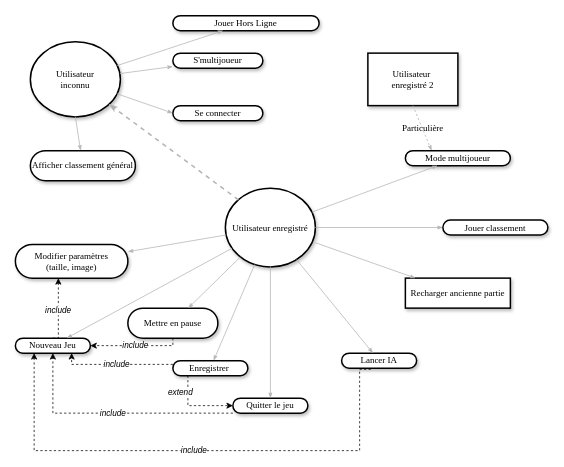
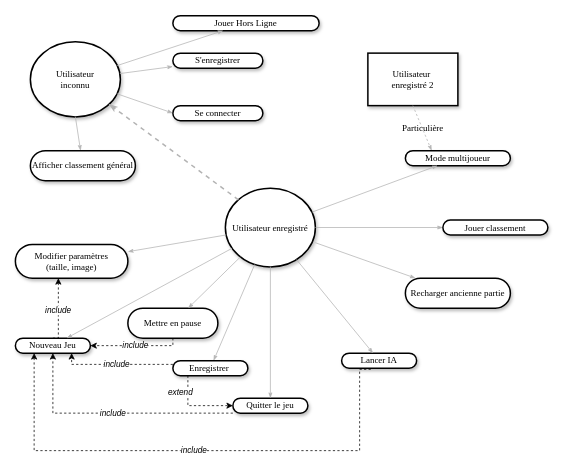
- <mxCell id="2" value="&lt;span&gt;S'multijoueur&lt;/span&gt;" style="whiteSpace=wrap;html=1;rounded=1;shadow=1;comic=0;labelBackgroundColor=none;strokeWidth=2;fontFamily=Verdana;fontSize=12;align=center;arcSize=50;" parent="1" vertex="1"><mxGeometry x="230" y="70" width="120" height="20" as="geometry" /></mxCell>
+ <mxCell id="2" value="&lt;span&gt;S'enregistrer&lt;/span&gt;" style="whiteSpace=wrap;html=1;rounded=1;shadow=1;comic=0;labelBackgroundColor=none;strokeWidth=2;fontFamily=Verdana;fontSize=12;align=center;arcSize=50;" parent="1" vertex="1"><mxGeometry x="230" y="70" width="120" height="20" as="geometry" /></mxCell>
- <mxCell id="29" value="Recharger ancienne partie" style="whiteSpace=wrap;html=1;shadow=1;comic=0;labelBackgroundColor=none;strokeWidth=2;fontFamily=Verdana;fontSize=12;align=center;arcSize=50;rounded=0;" parent="1" vertex="1"><mxGeometry x="540" y="370" width="140" height="40" as="geometry" /></mxCell>
+ <mxCell id="29" value="Recharger ancienne partie" style="whiteSpace=wrap;html=1;rounded=1;shadow=1;comic=0;labelBackgroundColor=none;strokeWidth=2;fontFamily=Verdana;fontSize=12;align=center;arcSize=50;" parent="1" vertex="1"><mxGeometry x="540" y="370" width="140" height="40" as="geometry" /></mxCell>
